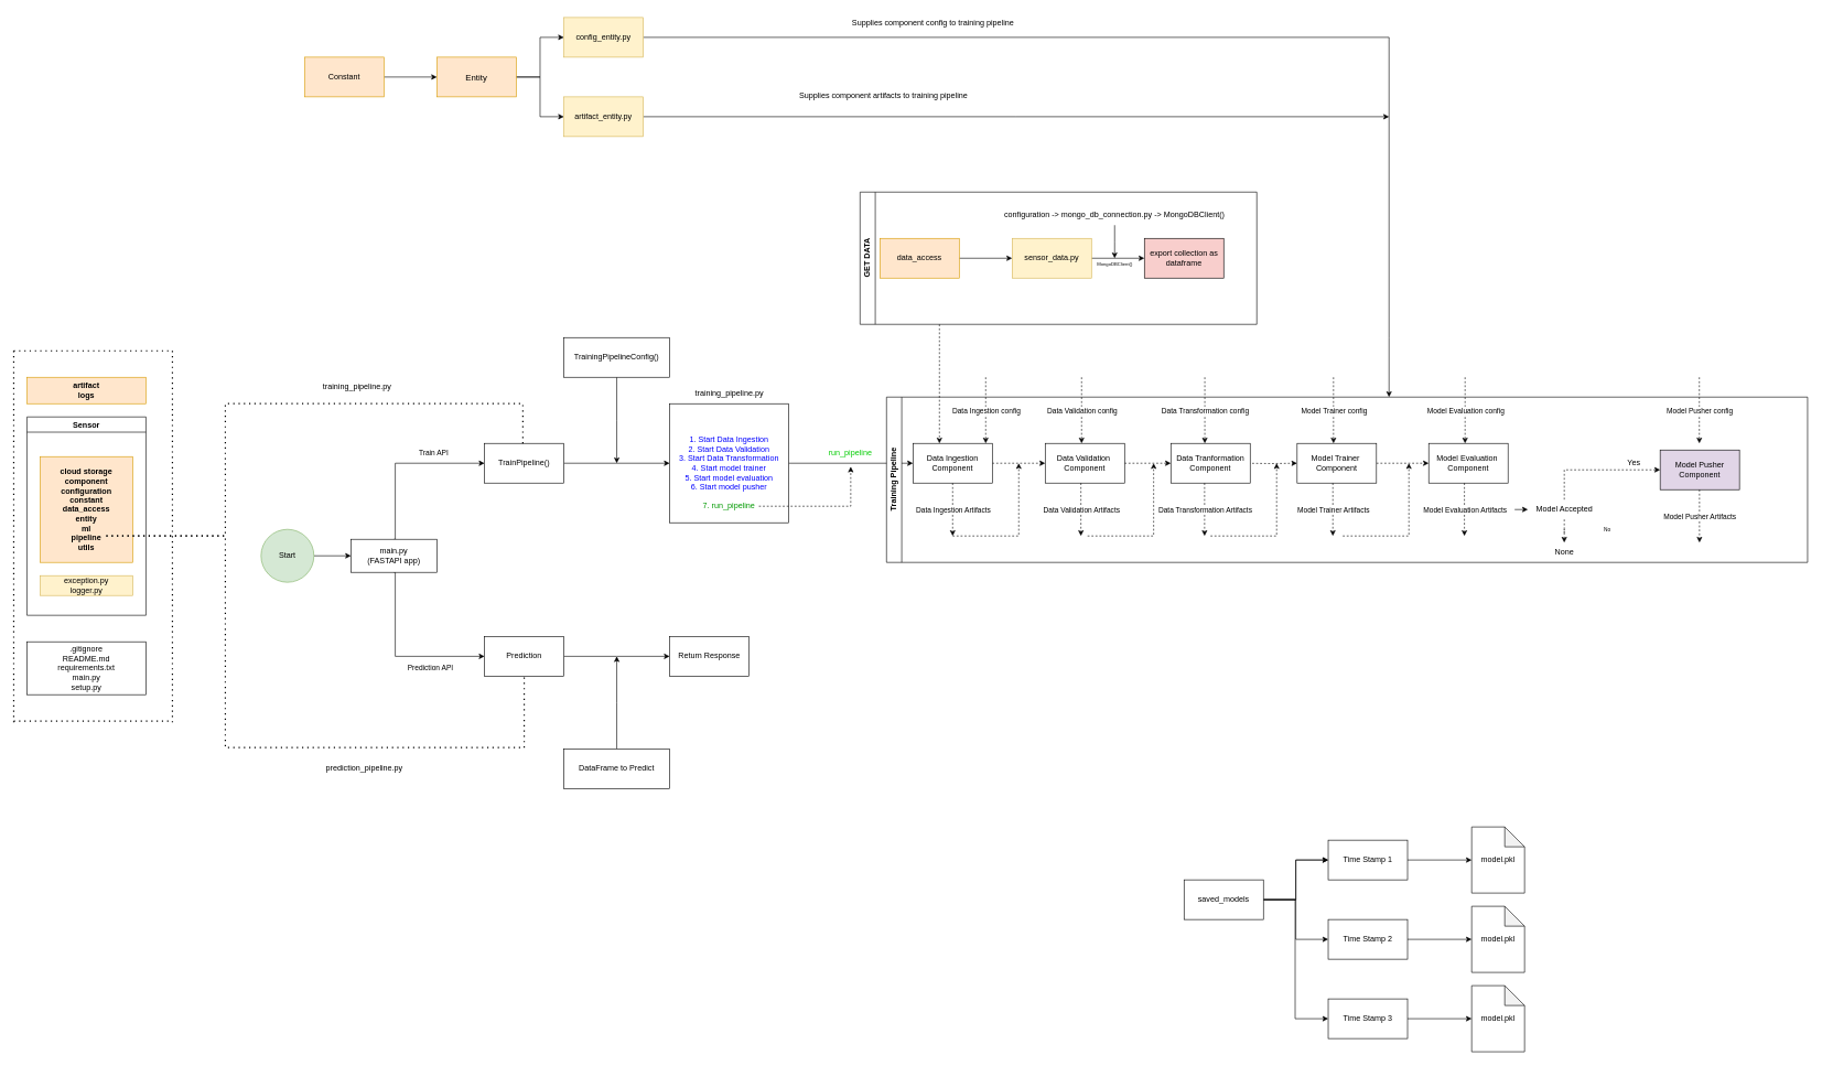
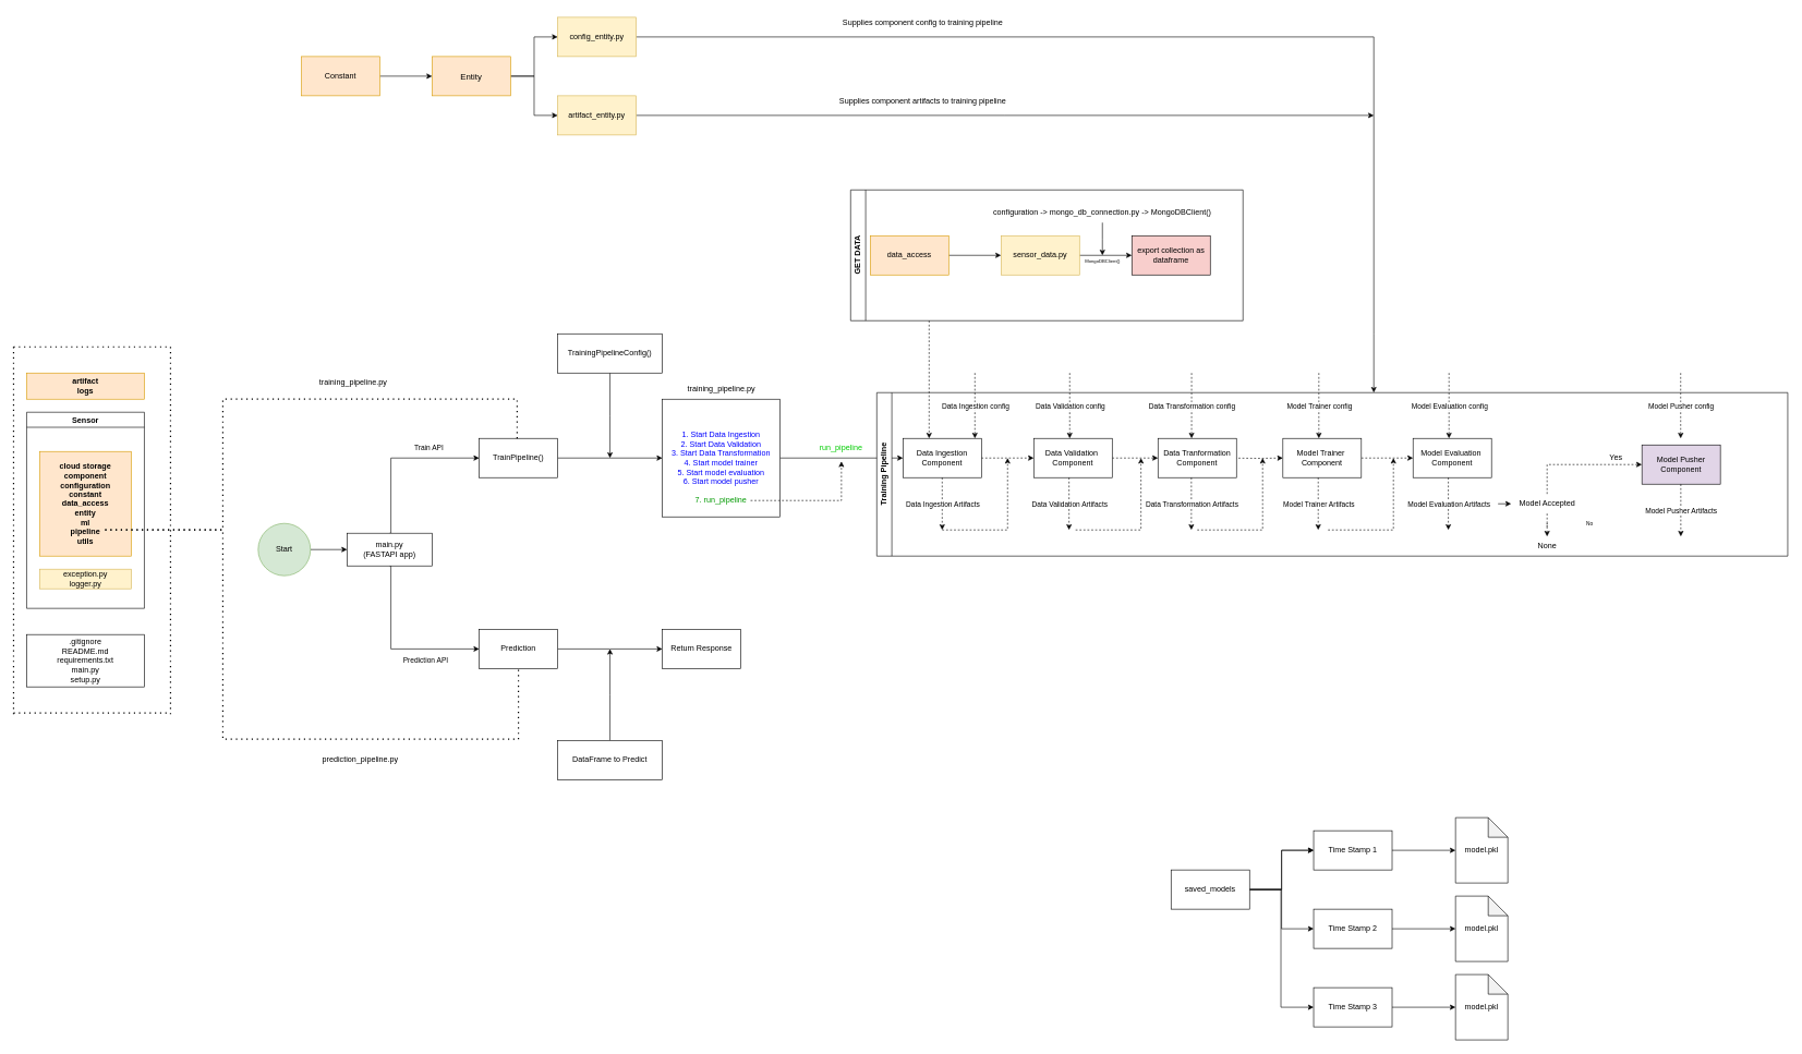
- <mxCell id="91" value="Supplies component artifacts to training pipeline" style="text;html=1;align=center;verticalAlign=middle;resizable=0;points=[];autosize=1;strokeColor=none;fillColor=none;fontSize=12;fontColor=#000000;" vertex="1" parent="1"><mxGeometry x="1195" y="130" width="280" height="30" as="geometry" /></mxCell>
+ <mxCell id="91" value="Supplies component artifacts to training pipeline" style="text;html=1;align=center;verticalAlign=middle;resizable=0;points=[];autosize=1;strokeColor=none;fillColor=none;fontSize=12;fontColor=#000000;" vertex="1" parent="1"><mxGeometry x="1270" y="140" width="280" height="30" as="geometry" /></mxCell>
